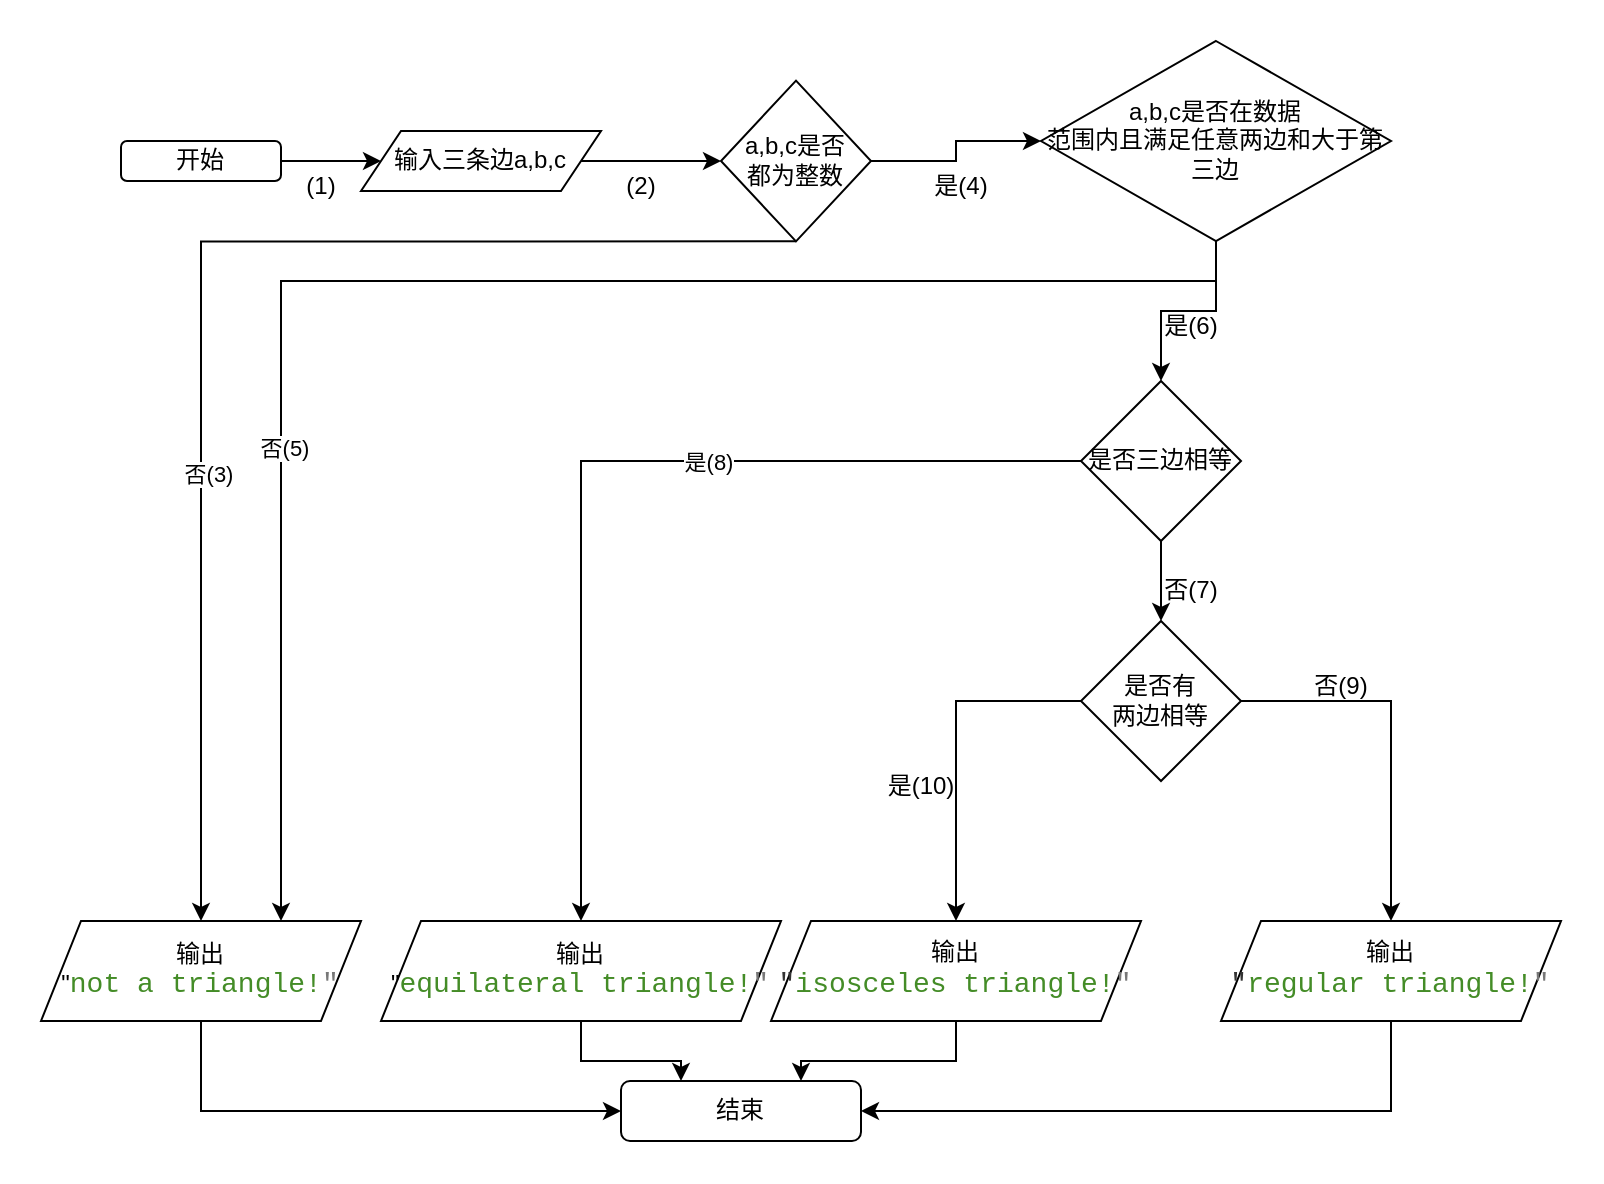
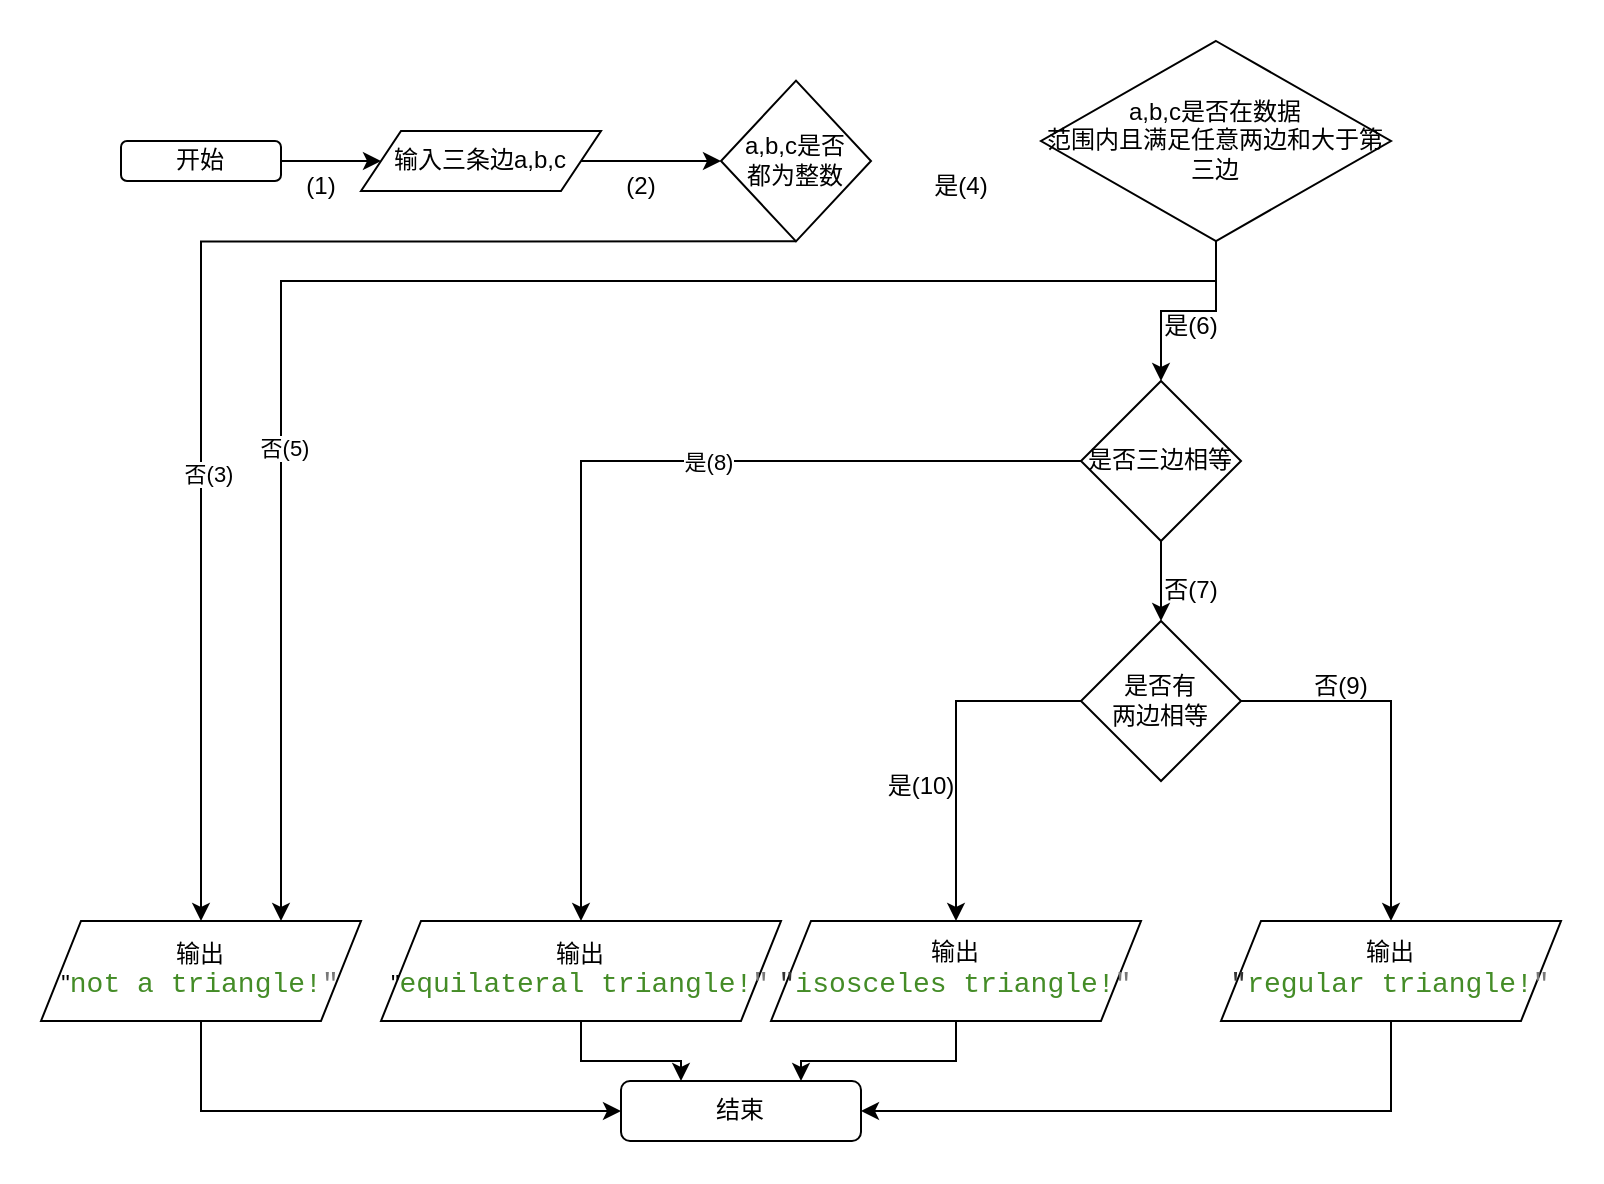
- <mxCell id="8" style="edgeStyle=orthogonalEdgeStyle;rounded=0;orthogonalLoop=1;jettySize=auto;html=1;exitX=1;exitY=0.5;exitDx=0;exitDy=0;entryX=0;entryY=0.5;entryDx=0;entryDy=0;" parent="1" source="9" target="18" edge="1"><mxGeometry relative="1" as="geometry" /></mxCell>
